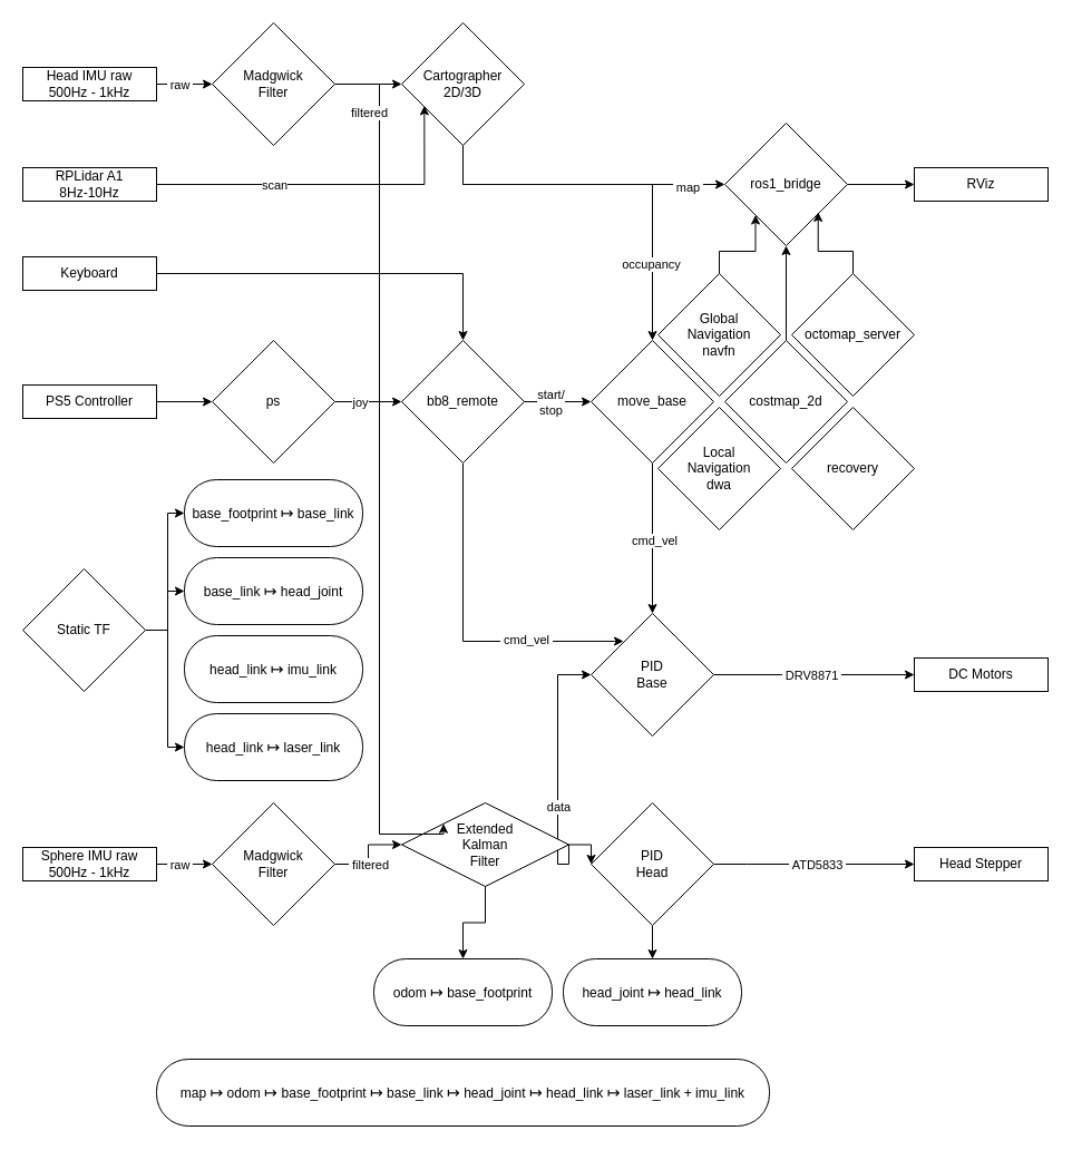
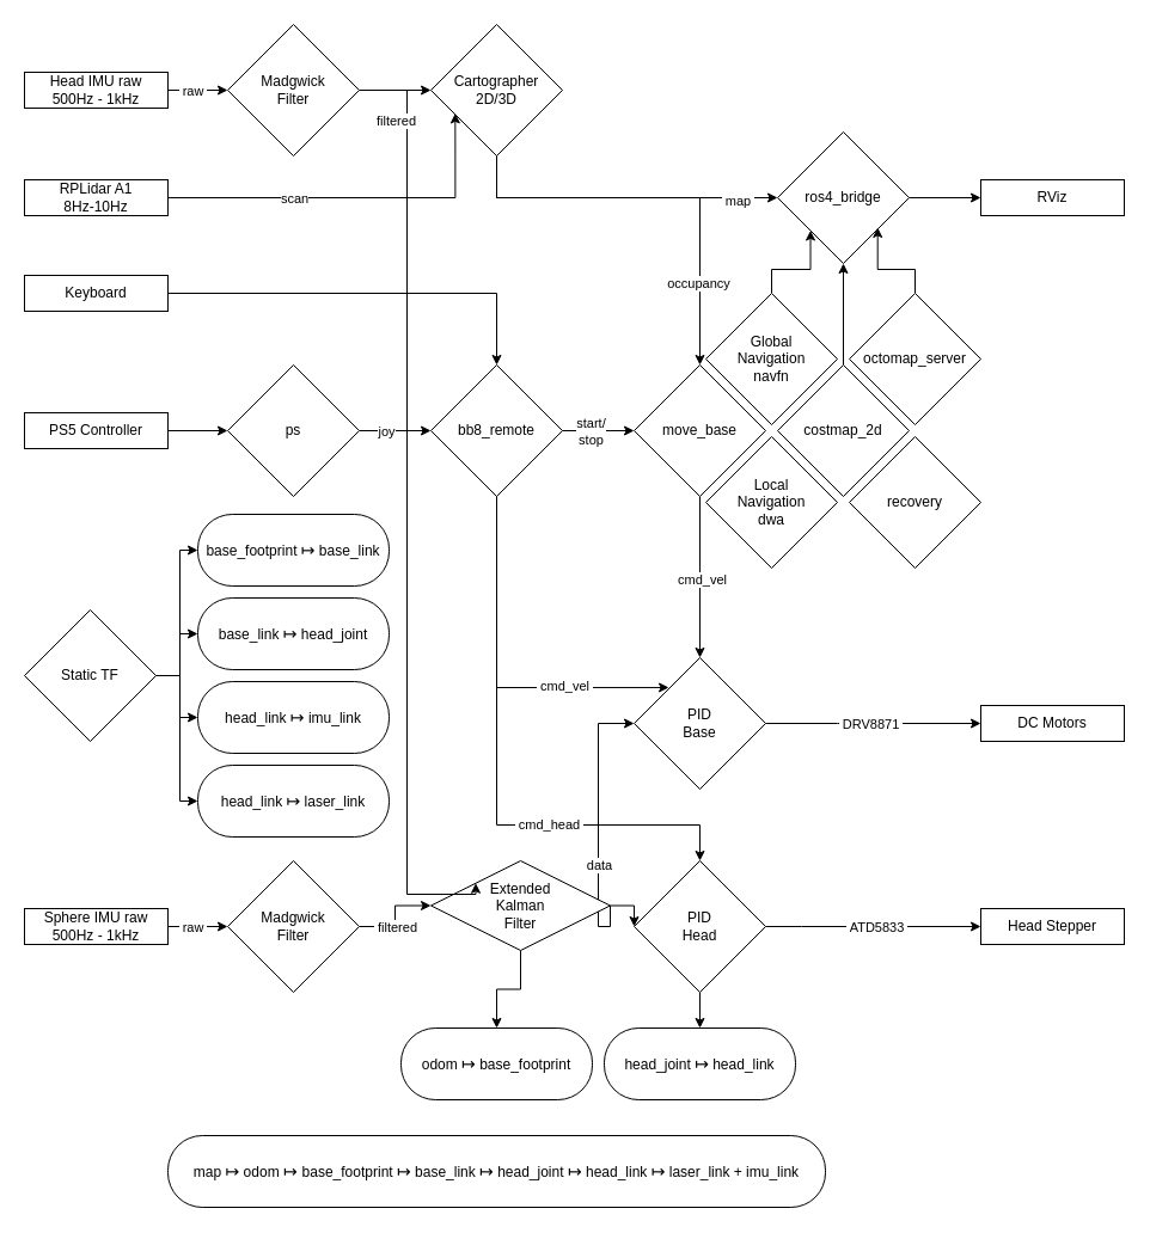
- <mxCell id="76" value="ros1_bridge" style="rhombus;whiteSpace=wrap;html=1;" vertex="1" parent="1"><mxGeometry x="650" y="110" width="110" height="110" as="geometry" /></mxCell>
+ <mxCell id="76" value="ros4_bridge" style="rhombus;whiteSpace=wrap;html=1;" vertex="1" parent="1"><mxGeometry x="650" y="110" width="110" height="110" as="geometry" /></mxCell>
+ <mxCell id="63" style="edgeStyle=orthogonalEdgeStyle;rounded=0;orthogonalLoop=1;jettySize=auto;html=1;exitX=1;exitY=0.5;exitDx=0;exitDy=0;entryX=0;entryY=0.5;entryDx=0;entryDy=0;" edge="1" parent="1" source="67" target="44"><mxGeometry relative="1" as="geometry" /></mxCell>
+ <mxCell id="60" style="edgeStyle=orthogonalEdgeStyle;rounded=0;orthogonalLoop=1;jettySize=auto;html=1;exitX=0.5;exitY=1;exitDx=0;exitDy=0;" edge="1" parent="1" source="62" target="71"><mxGeometry relative="1" as="geometry"><Array as="points"><mxPoint x="415" y="690" /><mxPoint x="585" y="690" /></Array></mxGeometry></mxCell>
+ <mxCell id="61" value="&amp;nbsp;cmd_head&amp;nbsp;" style="edgeLabel;html=1;align=center;verticalAlign=middle;resizable=0;points=[];" vertex="1" connectable="0" parent="60"><mxGeometry x="0.34" y="1" relative="1" as="geometry"><mxPoint as="offset" /></mxGeometry></mxCell>
